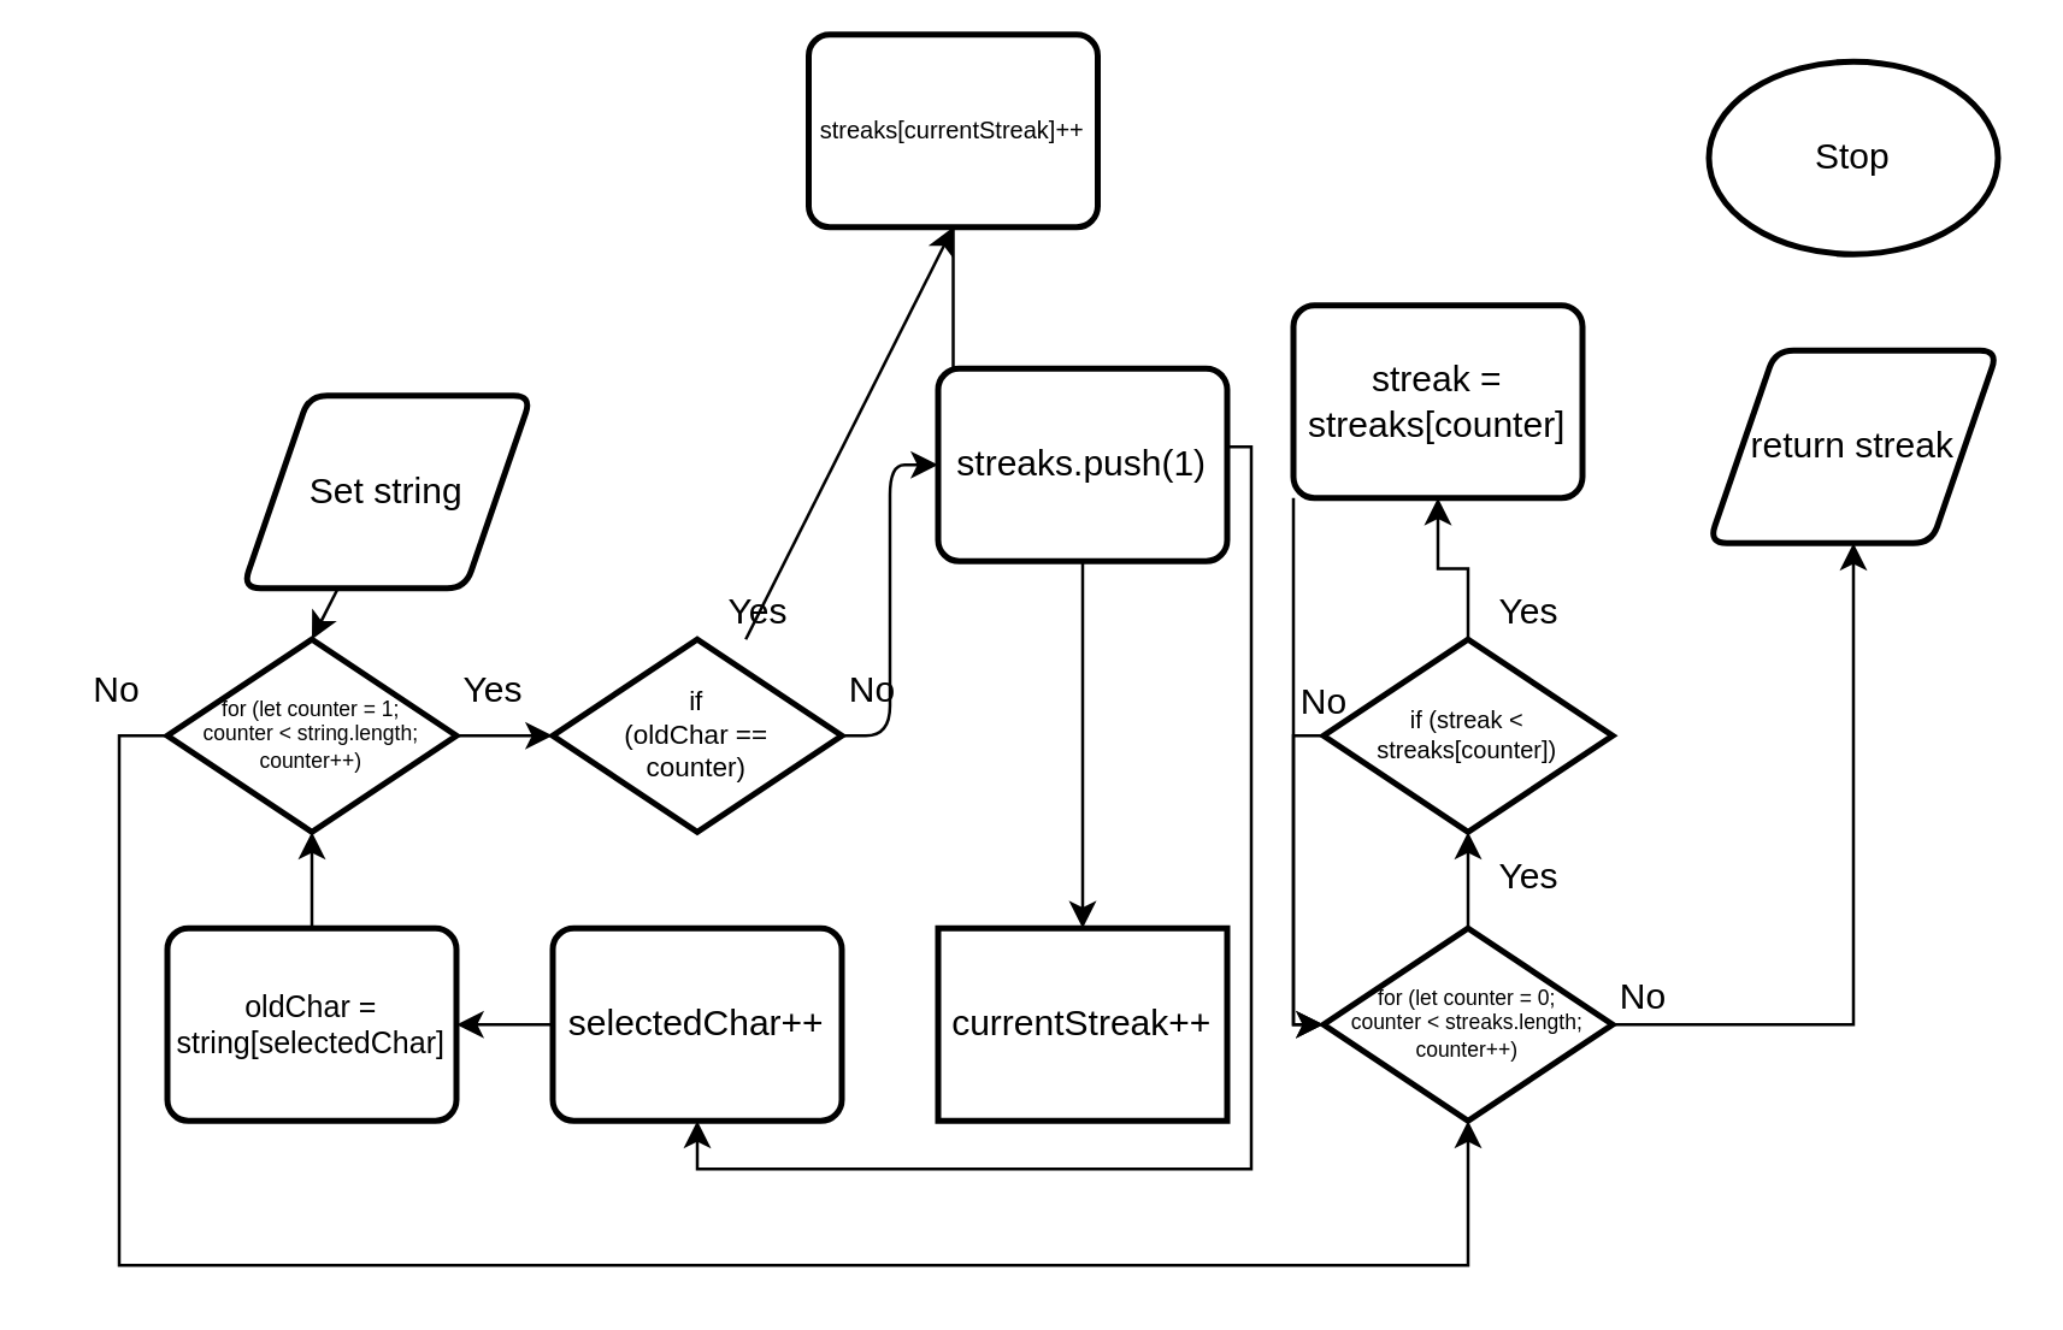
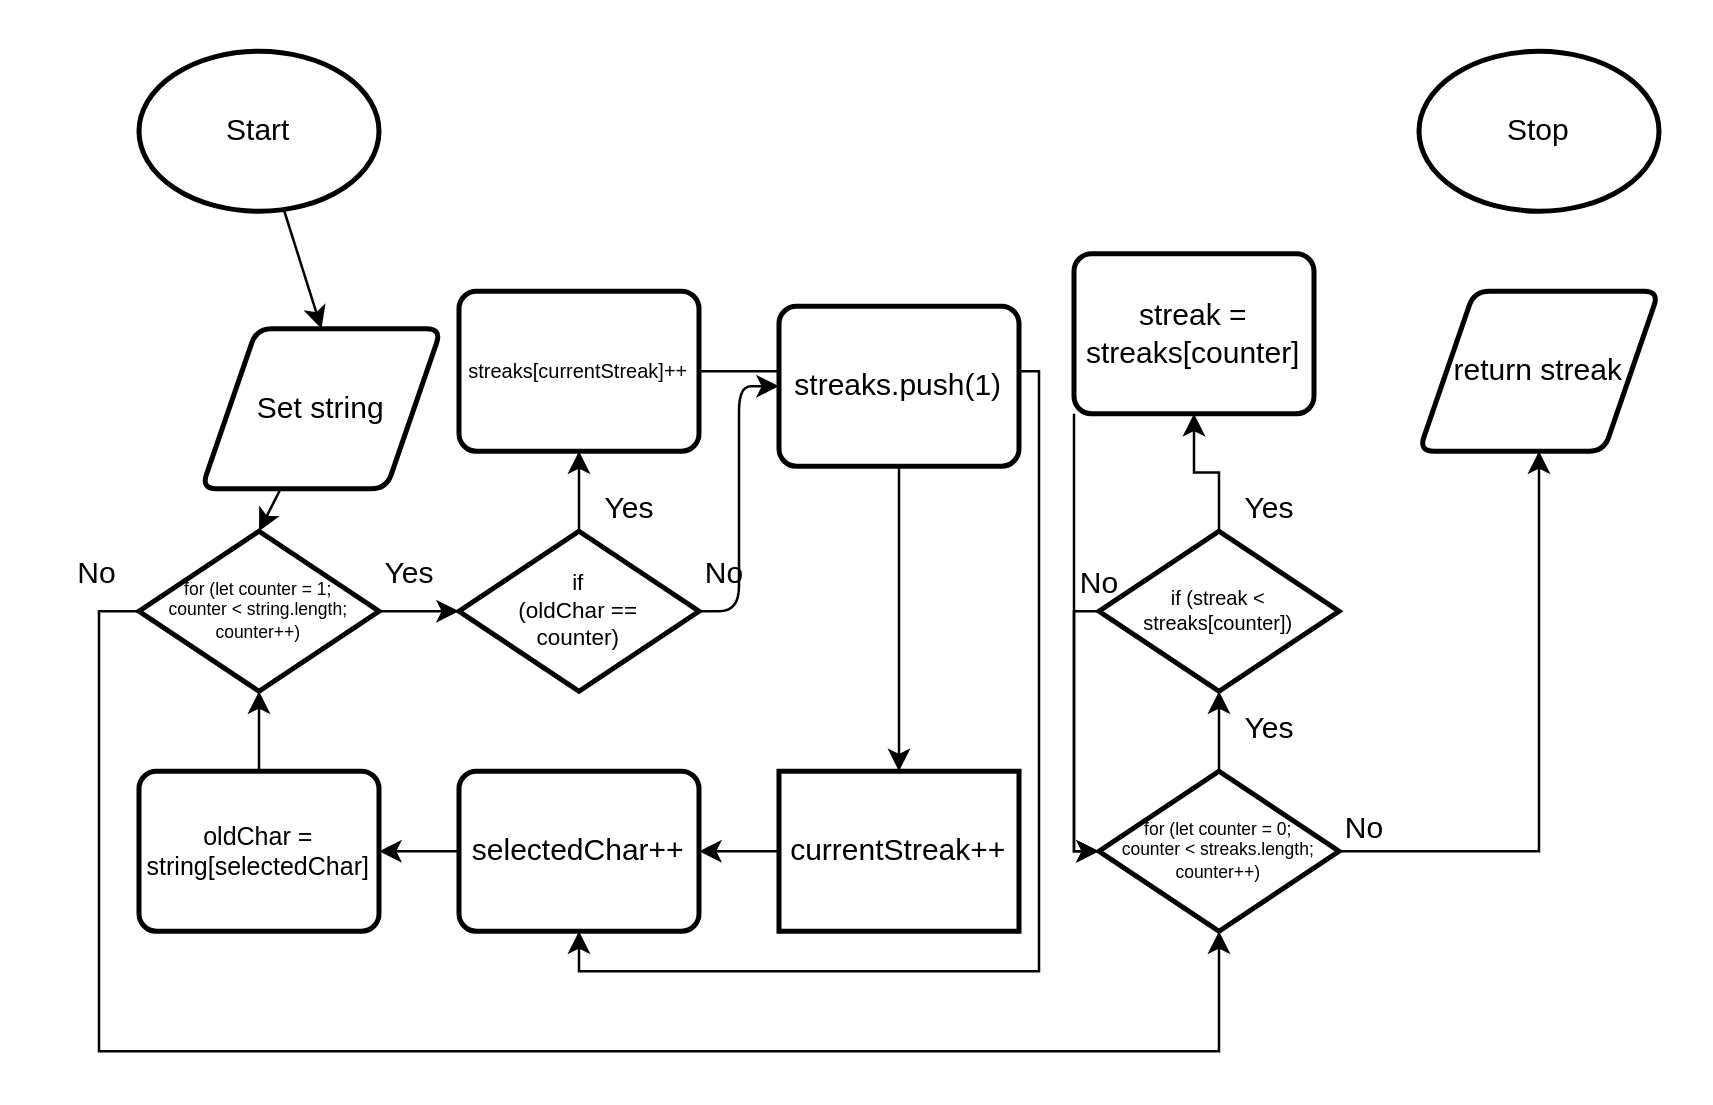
- <mxCell id="9" value="streaks[currentStreak]++" style="rounded=1;whiteSpace=wrap;html=1;absoluteArcSize=1;arcSize=14;strokeWidth=2;fontSize=8;" parent="1" vertex="1"><mxGeometry x="268" y="11" width="96" height="64" as="geometry" /></mxCell>
+ <mxCell id="9" value="streaks[currentStreak]++" style="rounded=1;whiteSpace=wrap;html=1;absoluteArcSize=1;arcSize=14;strokeWidth=2;fontSize=8;" parent="1" vertex="1"><mxGeometry x="183" y="116" width="96" height="64" as="geometry" /></mxCell>
+ <mxCell id="3" value="Start" style="strokeWidth=2;html=1;shape=mxgraph.flowchart.start_1;whiteSpace=wrap;" parent="1" vertex="1"><mxGeometry x="55" y="20" width="96" height="64" as="geometry" /></mxCell>
+ <mxCell id="2" style="edgeStyle=none;html=1;entryX=0.5;entryY=0;entryDx=0;entryDy=0;" edge="1" parent="1" source="3" target="22"><mxGeometry relative="1" as="geometry" /></mxCell>
+ <mxCell id="29" style="edgeStyle=orthogonalEdgeStyle;html=1;entryX=1;entryY=0.5;entryDx=0;entryDy=0;fontSize=12;" edge="1" parent="1" source="30" target="32"><mxGeometry relative="1" as="geometry" /></mxCell>
